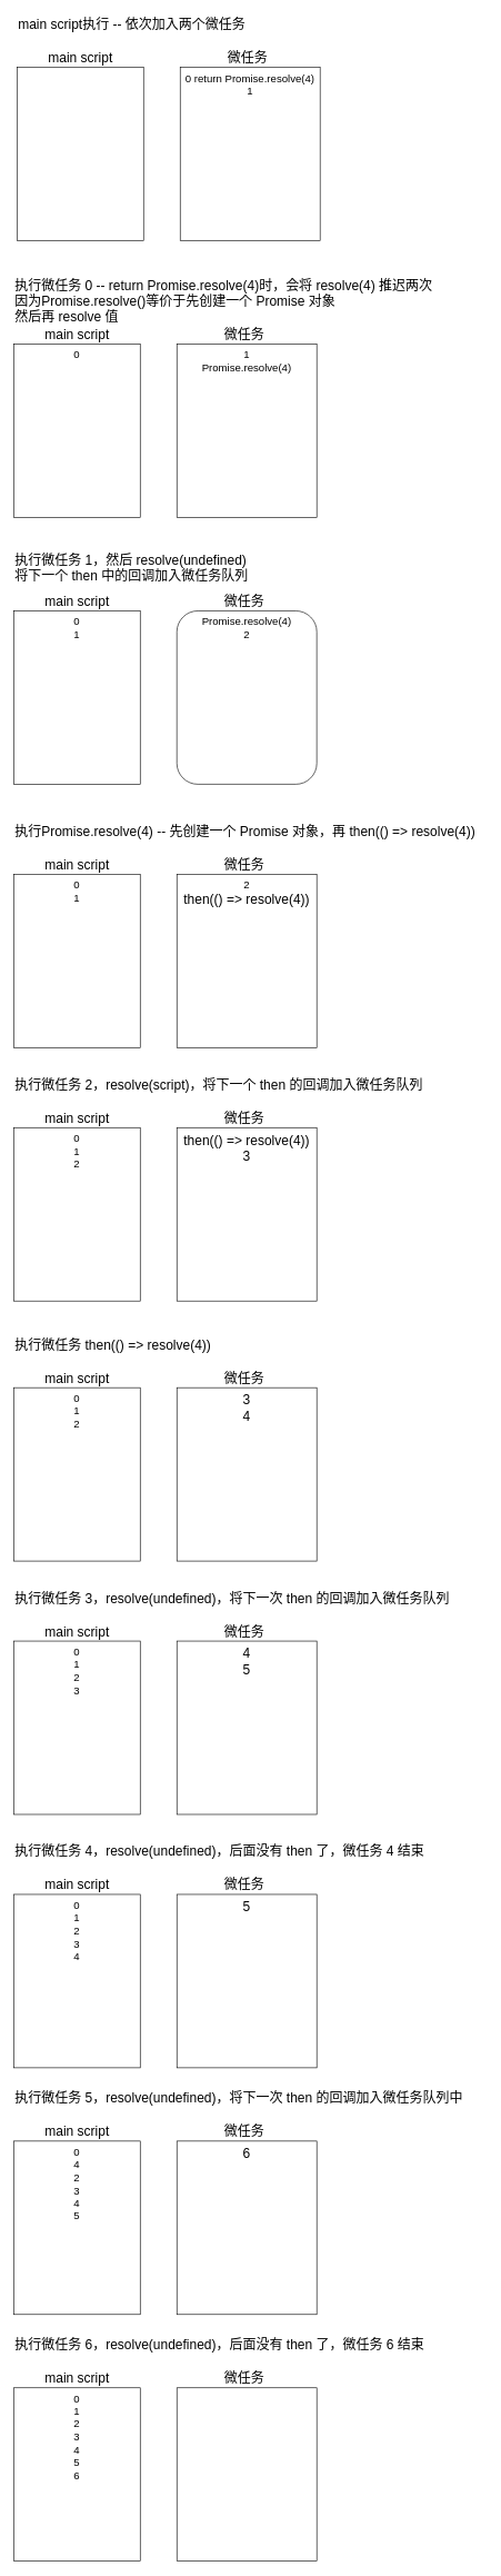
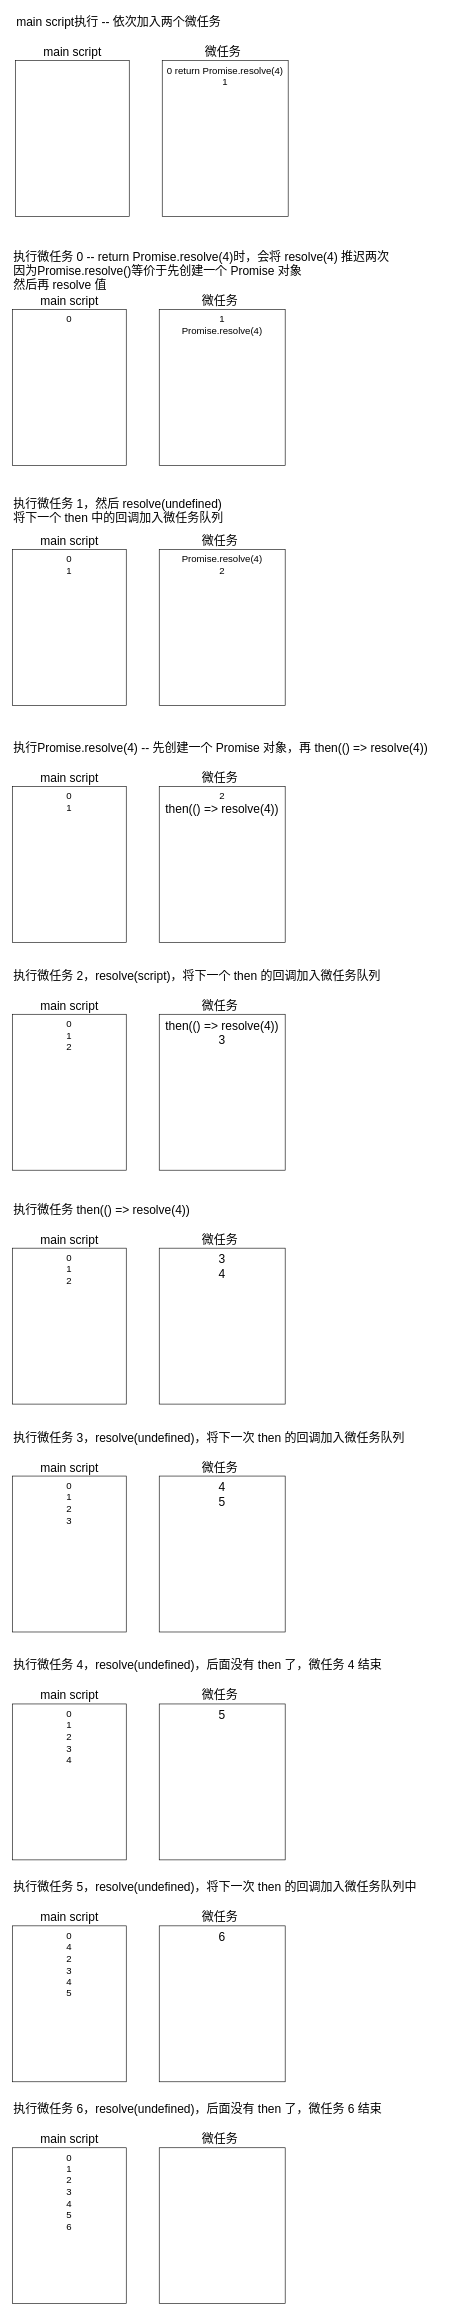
- <mxCell id="13" value="Promise.resolve(4)&lt;br&gt;2" style="whiteSpace=wrap;html=1;verticalAlign=top;fontSize=16;rounded=1;" vertex="1" parent="12"><mxGeometry y="30" width="210.0" height="260" as="geometry" /></mxCell>
+ <mxCell id="13" value="Promise.resolve(4)&lt;br&gt;2" style="rounded=0;whiteSpace=wrap;html=1;verticalAlign=top;fontSize=16;" vertex="1" parent="12"><mxGeometry y="30" width="210.0" height="260" as="geometry" /></mxCell>
